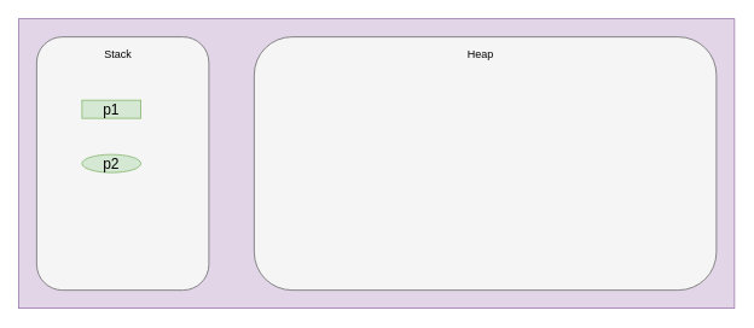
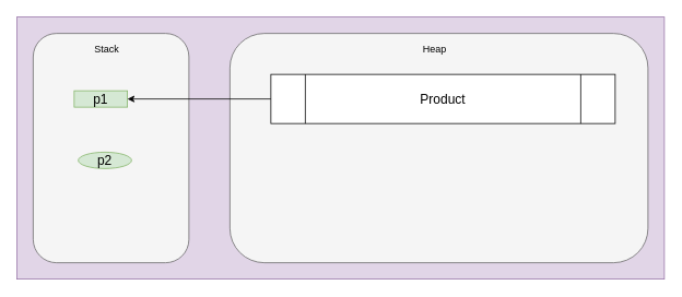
+ <mxCell id="7" style="edgeStyle=orthogonalEdgeStyle;rounded=0;orthogonalLoop=1;jettySize=auto;html=1;" parent="1" source="8" target="9" edge="1"><mxGeometry relative="1" as="geometry" /></mxCell>
+ <mxCell id="8" value="Product&lt;br&gt;" style="shape=process;whiteSpace=wrap;html=1;backgroundOutline=1;fontSize=16;" parent="1" vertex="1"><mxGeometry x="330" y="90" width="420" height="60" as="geometry" /></mxCell>
- <mxCell id="10" value="p2" style="ellipse;whiteSpace=wrap;html=1;fontSize=16;fillColor=#d5e8d4;strokeColor=#82b366;" parent="1" vertex="1"><mxGeometry x="90" y="170" width="65" height="20" as="geometry" /></mxCell>
+ <mxCell id="10" value="p2" style="ellipse;whiteSpace=wrap;html=1;fontSize=16;fillColor=#d5e8d4;strokeColor=#82b366;" parent="1" vertex="1"><mxGeometry x="95" y="185" width="65" height="20" as="geometry" /></mxCell>
